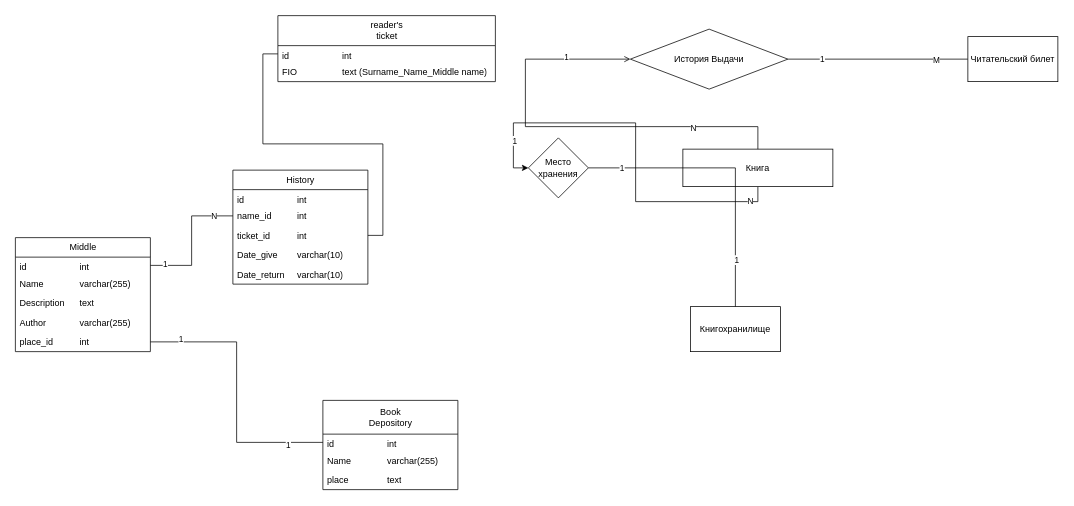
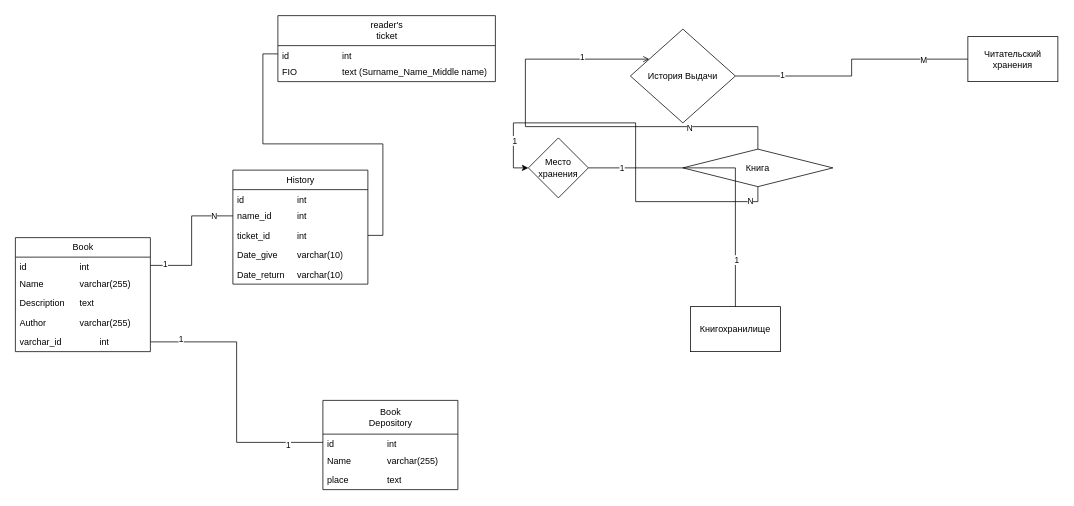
- <mxCell id="13" value="История Выдачи" style="rhombus;whiteSpace=wrap;html=1;" parent="1" vertex="1"><mxGeometry x="840" y="38" width="210" height="80" as="geometry" /></mxCell>
+ <mxCell id="13" value="История Выдачи" style="rhombus;whiteSpace=wrap;html=1;" parent="1" vertex="1"><mxGeometry x="840" y="38" width="140" height="125" as="geometry" /></mxCell>
- <mxCell id="9" value="Читательский билет" style="rounded=0;whiteSpace=wrap;html=1;" parent="1" vertex="1"><mxGeometry x="1290" y="48" width="120" height="60" as="geometry" /></mxCell>
+ <mxCell id="9" value="Читательский хранения" style="rounded=0;whiteSpace=wrap;html=1;" parent="1" vertex="1"><mxGeometry x="1290" y="48" width="120" height="60" as="geometry" /></mxCell>
- <mxCell id="8" value="Книга" style="rounded=0;whiteSpace=wrap;html=1;" parent="1" vertex="1"><mxGeometry x="910" y="198" width="200" height="50" as="geometry" /></mxCell>
+ <mxCell id="8" value="Книга" style="rhombus;whiteSpace=wrap;html=1;" parent="1" vertex="1"><mxGeometry x="910" y="198" width="200" height="50" as="geometry" /></mxCell>
- <mxCell id="19" value="Middle" style="swimlane;fontStyle=0;childLayout=stackLayout;horizontal=1;startSize=26;fillColor=none;horizontalStack=0;resizeParent=1;resizeParentMax=0;resizeLast=0;collapsible=1;marginBottom=0;html=1;" parent="1" vertex="1"><mxGeometry x="20" y="316" width="180" height="152" as="geometry" /></mxCell>
+ <mxCell id="19" value="Book" style="swimlane;fontStyle=0;childLayout=stackLayout;horizontal=1;startSize=26;fillColor=none;horizontalStack=0;resizeParent=1;resizeParentMax=0;resizeLast=0;collapsible=1;marginBottom=0;html=1;" parent="1" vertex="1"><mxGeometry x="20" y="316" width="180" height="152" as="geometry" /></mxCell>
- <mxCell id="24" value="place_id&lt;span style=&quot;white-space: pre;&quot;&gt;&#09;&lt;/span&gt;&lt;span style=&quot;white-space: pre;&quot;&gt;&#09;&lt;/span&gt;int" style="text;strokeColor=none;fillColor=none;align=left;verticalAlign=top;spacingLeft=4;spacingRight=4;overflow=hidden;rotatable=0;points=[[0,0.5],[1,0.5]];portConstraint=eastwest;whiteSpace=wrap;html=1;" parent="19" vertex="1"><mxGeometry y="126" width="180" height="26" as="geometry" /></mxCell>
+ <mxCell id="24" value="varchar_id&lt;span style=&quot;white-space: pre;&quot;&gt;&#09;&lt;/span&gt;&lt;span style=&quot;white-space: pre;&quot;&gt;&#09;&lt;/span&gt;int" style="text;strokeColor=none;fillColor=none;align=left;verticalAlign=top;spacingLeft=4;spacingRight=4;overflow=hidden;rotatable=0;points=[[0,0.5],[1,0.5]];portConstraint=eastwest;whiteSpace=wrap;html=1;" parent="19" vertex="1"><mxGeometry y="126" width="180" height="26" as="geometry" /></mxCell>
